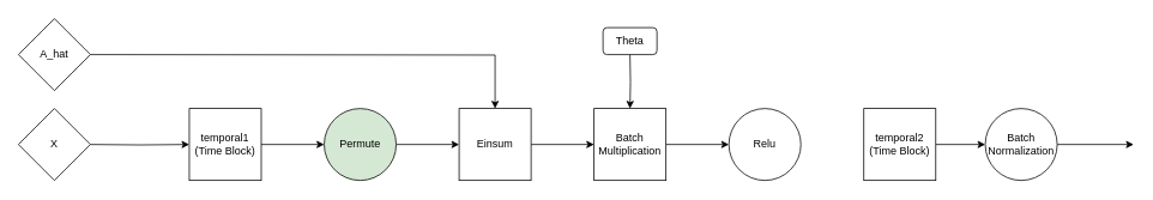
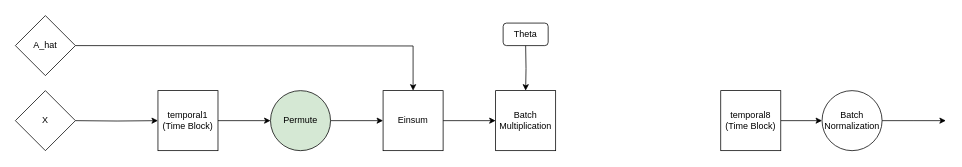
- <mxCell id="10" style="edgeStyle=orthogonalEdgeStyle;rounded=0;orthogonalLoop=1;jettySize=auto;html=1;exitX=1;exitY=0.5;exitDx=0;exitDy=0;entryX=0;entryY=0.5;entryDx=0;entryDy=0;" edge="1" parent="1" source="11" target="12"><mxGeometry relative="1" as="geometry" /></mxCell>
- <mxCell id="12" value="Relu" style="ellipse;whiteSpace=wrap;html=1;aspect=fixed;" vertex="1" parent="1"><mxGeometry x="810" y="120" width="80" height="80" as="geometry" /></mxCell>
- <mxCell id="14" value="&lt;span&gt;temporal2&lt;/span&gt;&lt;br&gt;&lt;span&gt;(Time Block)&lt;/span&gt;" style="whiteSpace=wrap;html=1;aspect=fixed;" vertex="1" parent="1"><mxGeometry x="960" y="120" width="80" height="80" as="geometry" /></mxCell>
+ <mxCell id="14" value="&lt;span&gt;temporal8&lt;/span&gt;&lt;br&gt;&lt;span&gt;(Time Block)&lt;/span&gt;" style="whiteSpace=wrap;html=1;aspect=fixed;" vertex="1" parent="1"><mxGeometry x="960" y="120" width="80" height="80" as="geometry" /></mxCell>
